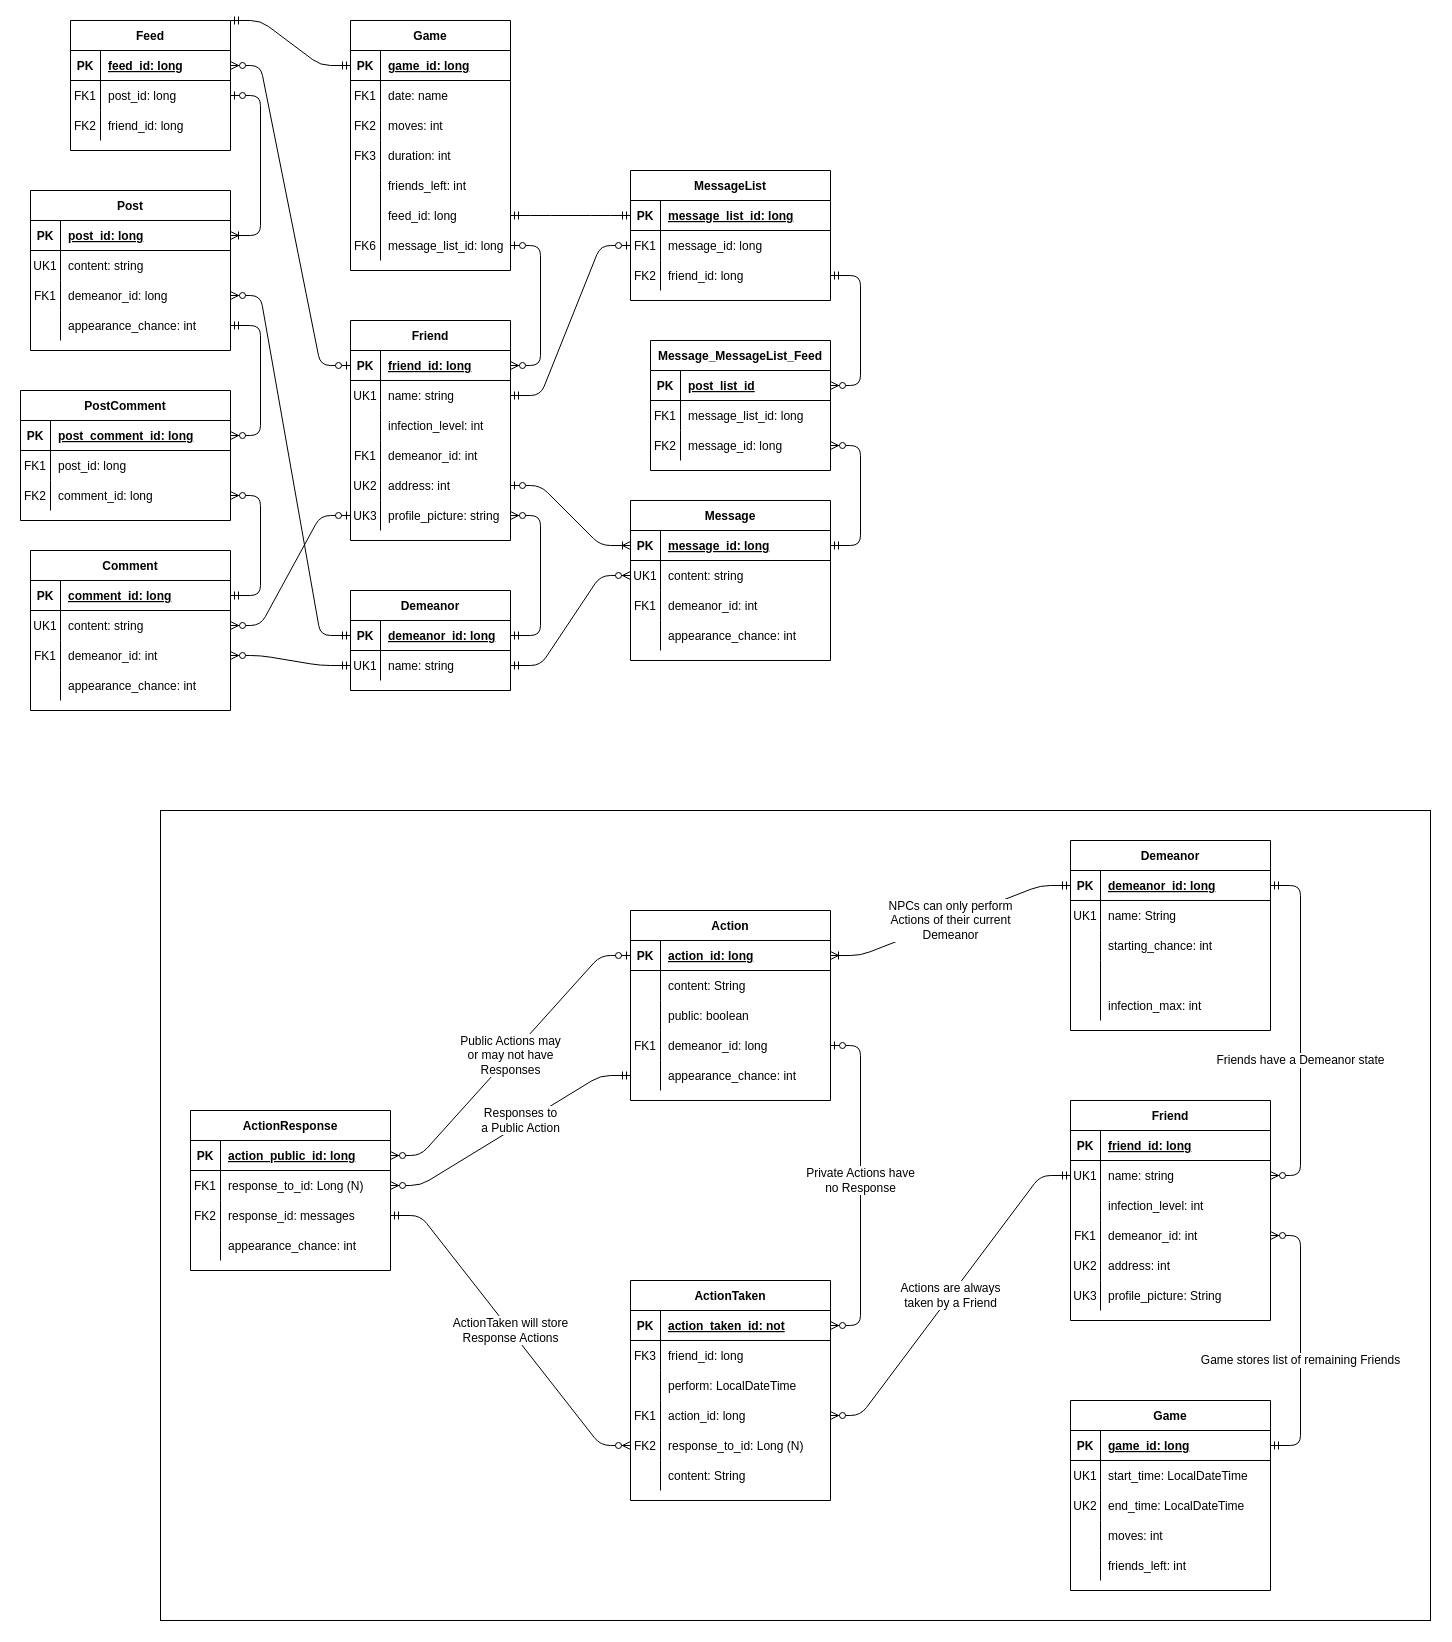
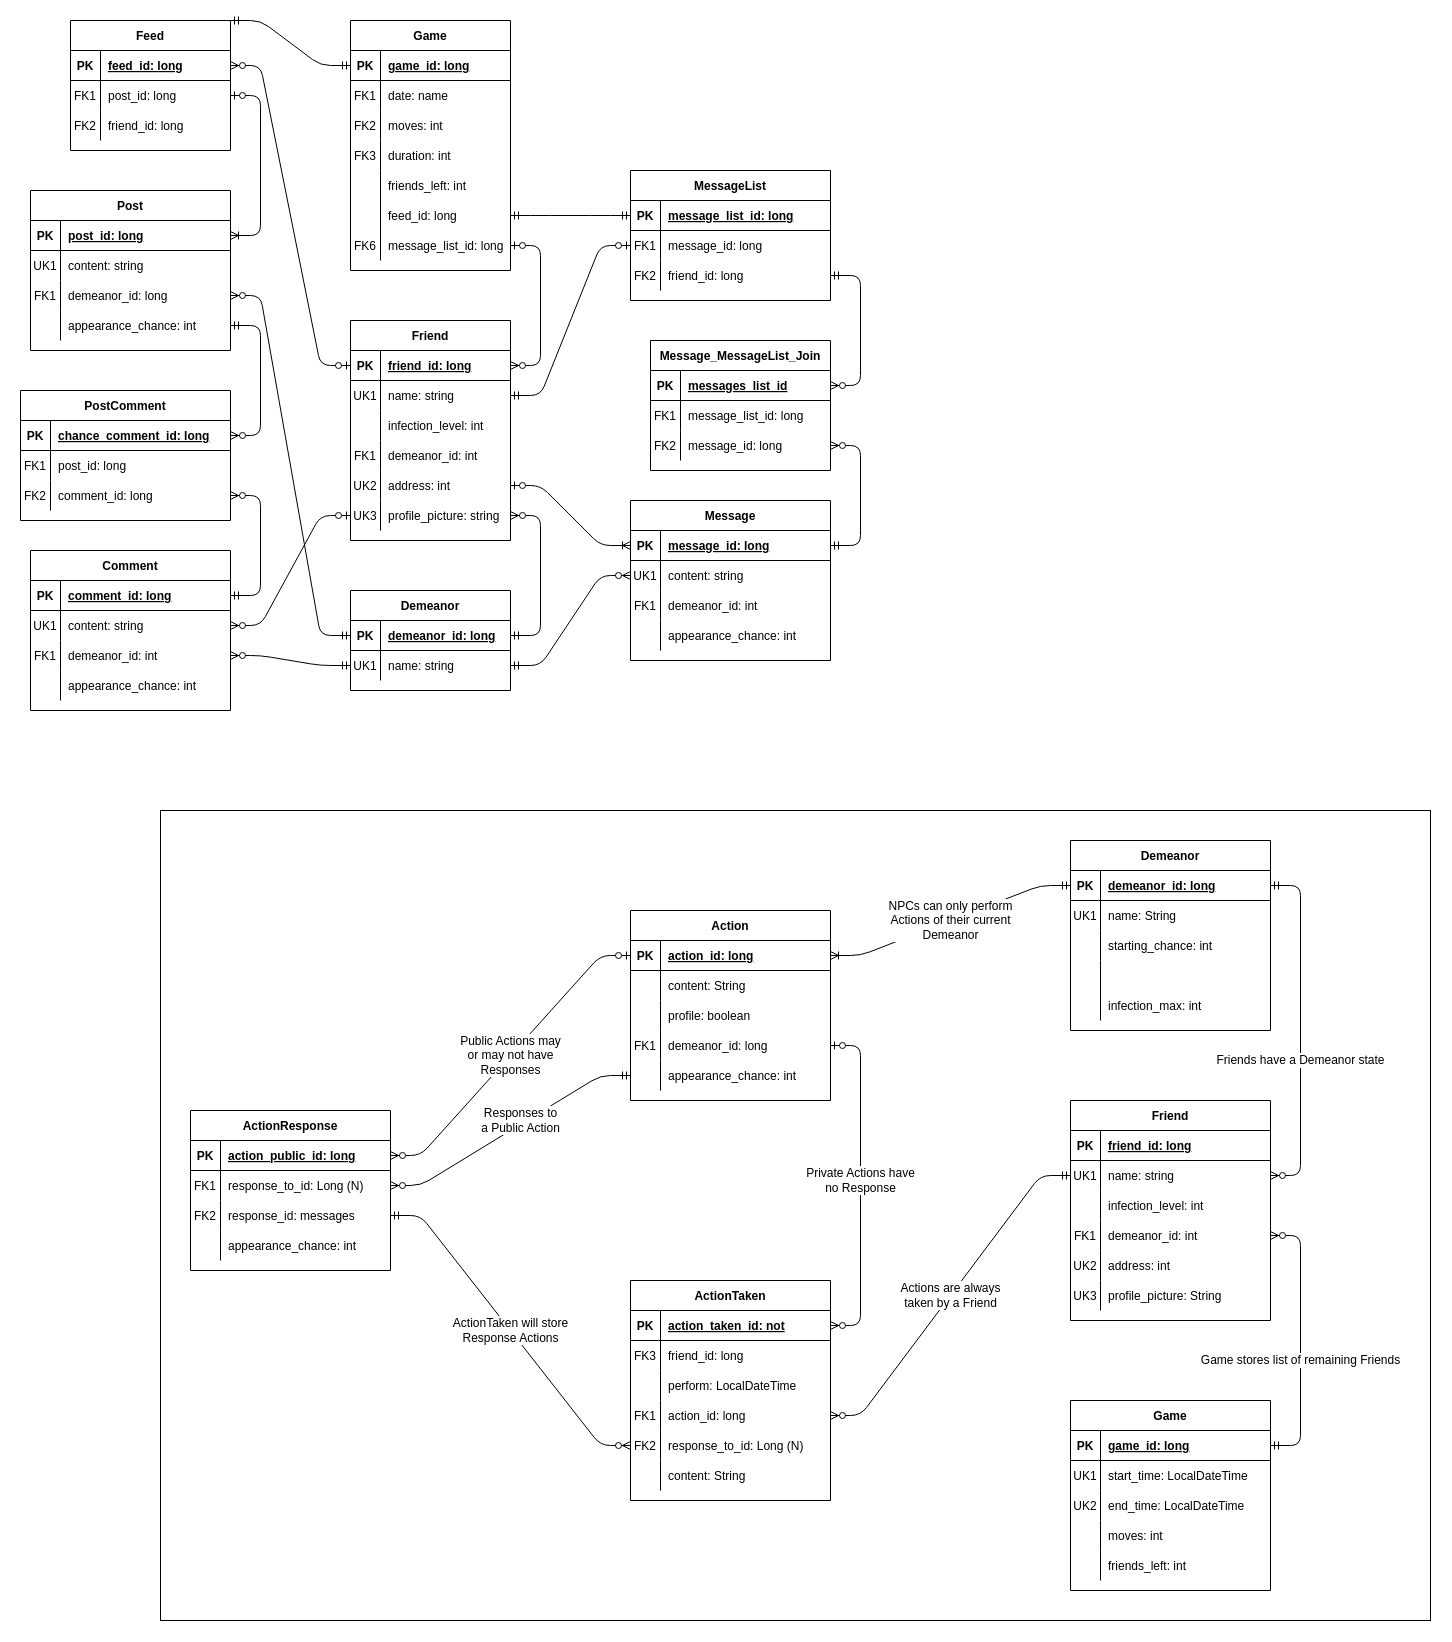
- <mxCell id="55" value="Message_MessageList_Feed" style="shape=table;startSize=30;container=1;collapsible=1;childLayout=tableLayout;fixedRows=1;rowLines=0;fontStyle=1;align=center;resizeLast=1;" vertex="1" parent="1"><mxGeometry x="650" y="340" width="180" height="130" as="geometry" /></mxCell>
+ <mxCell id="55" value="Message_MessageList_Join" style="shape=table;startSize=30;container=1;collapsible=1;childLayout=tableLayout;fixedRows=1;rowLines=0;fontStyle=1;align=center;resizeLast=1;" vertex="1" parent="1"><mxGeometry x="650" y="340" width="180" height="130" as="geometry" /></mxCell>
- <mxCell id="58" value="post_list_id" style="shape=partialRectangle;connectable=0;fillColor=none;top=0;left=0;bottom=0;right=0;align=left;spacingLeft=6;fontStyle=5;overflow=hidden;" vertex="1" parent="56"><mxGeometry x="30" width="150" height="30" as="geometry" /></mxCell>
+ <mxCell id="58" value="messages_list_id" style="shape=partialRectangle;connectable=0;fillColor=none;top=0;left=0;bottom=0;right=0;align=left;spacingLeft=6;fontStyle=5;overflow=hidden;" vertex="1" parent="56"><mxGeometry x="30" width="150" height="30" as="geometry" /></mxCell>
- <mxCell id="88" value="post_comment_id: long" style="shape=partialRectangle;connectable=0;fillColor=none;top=0;left=0;bottom=0;right=0;align=left;spacingLeft=6;fontStyle=5;overflow=hidden;" vertex="1" parent="86"><mxGeometry x="30" width="180" height="30" as="geometry" /></mxCell>
+ <mxCell id="88" value="chance_comment_id: long" style="shape=partialRectangle;connectable=0;fillColor=none;top=0;left=0;bottom=0;right=0;align=left;spacingLeft=6;fontStyle=5;overflow=hidden;" vertex="1" parent="86"><mxGeometry x="30" width="180" height="30" as="geometry" /></mxCell>
- <mxCell id="160" value="public: boolean" style="shape=partialRectangle;connectable=0;fillColor=none;top=0;left=0;bottom=0;right=0;align=left;spacingLeft=6;overflow=hidden;" vertex="1" parent="158"><mxGeometry x="30" width="170" height="30" as="geometry" /></mxCell>
+ <mxCell id="160" value="profile: boolean" style="shape=partialRectangle;connectable=0;fillColor=none;top=0;left=0;bottom=0;right=0;align=left;spacingLeft=6;overflow=hidden;" vertex="1" parent="158"><mxGeometry x="30" width="170" height="30" as="geometry" /></mxCell>
